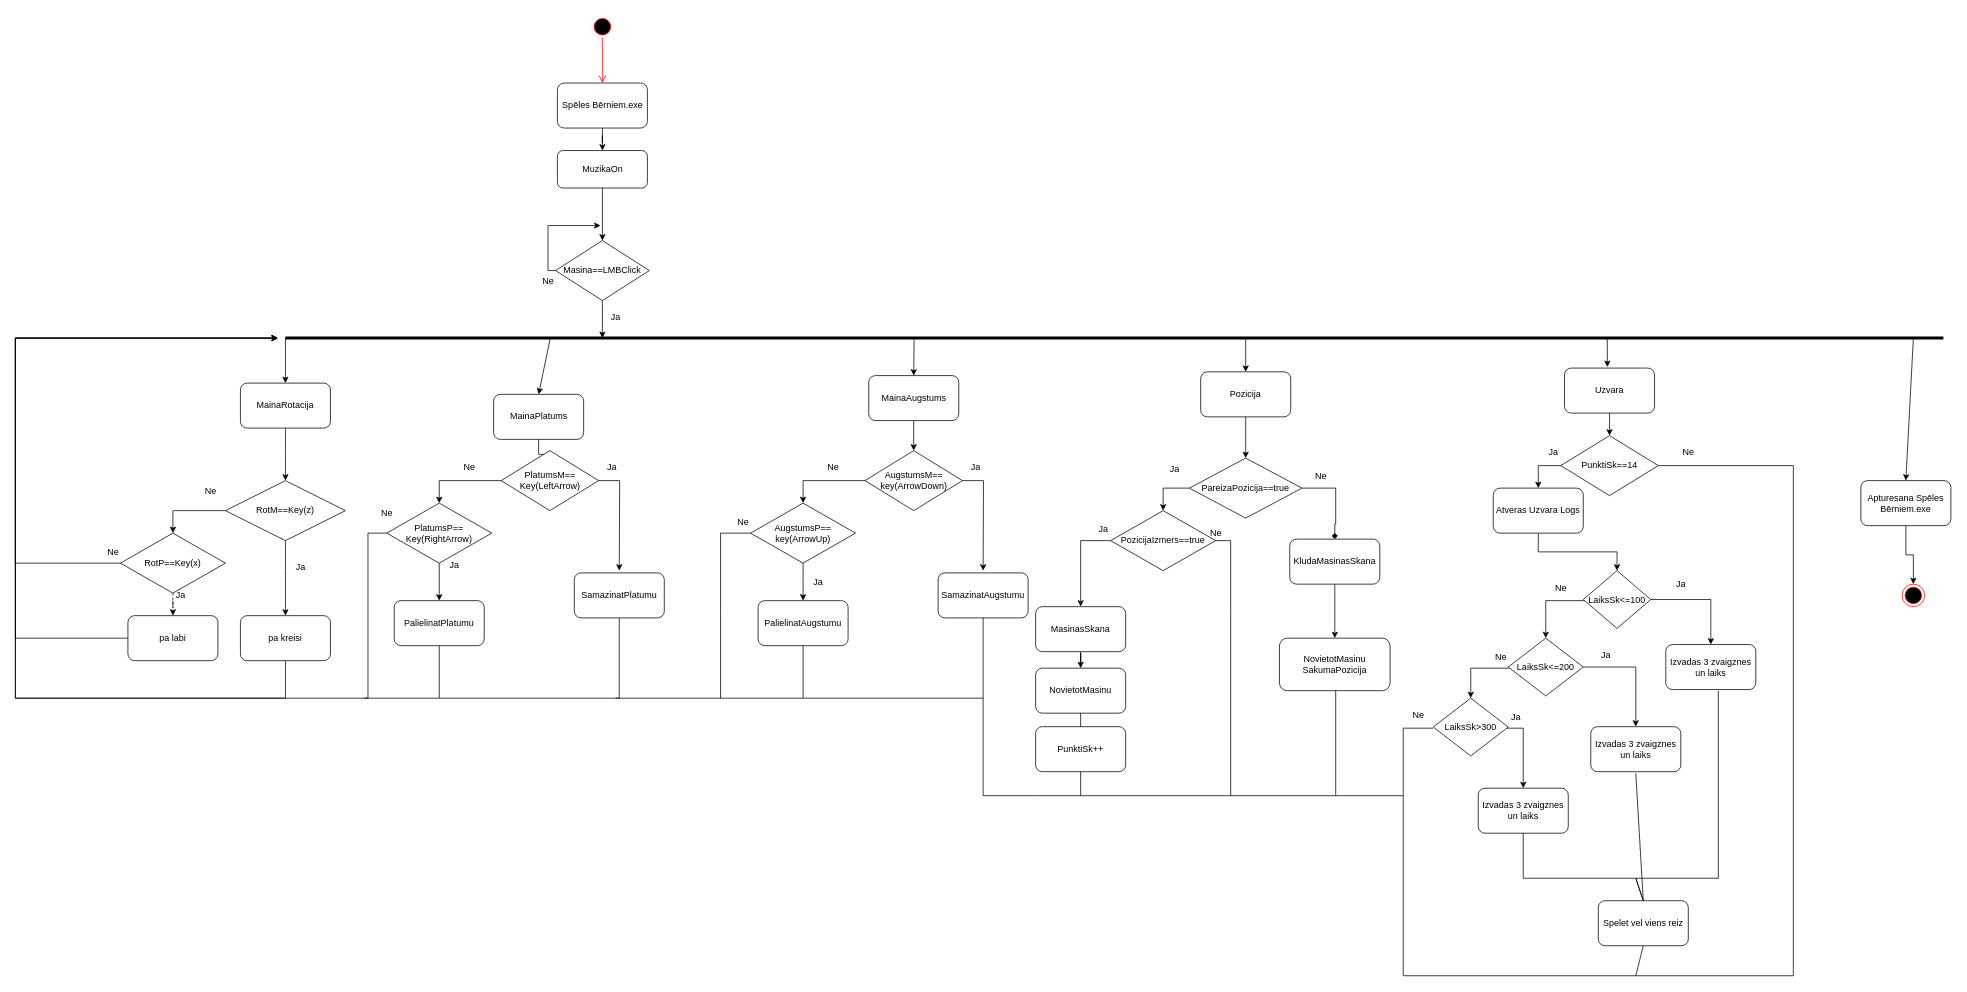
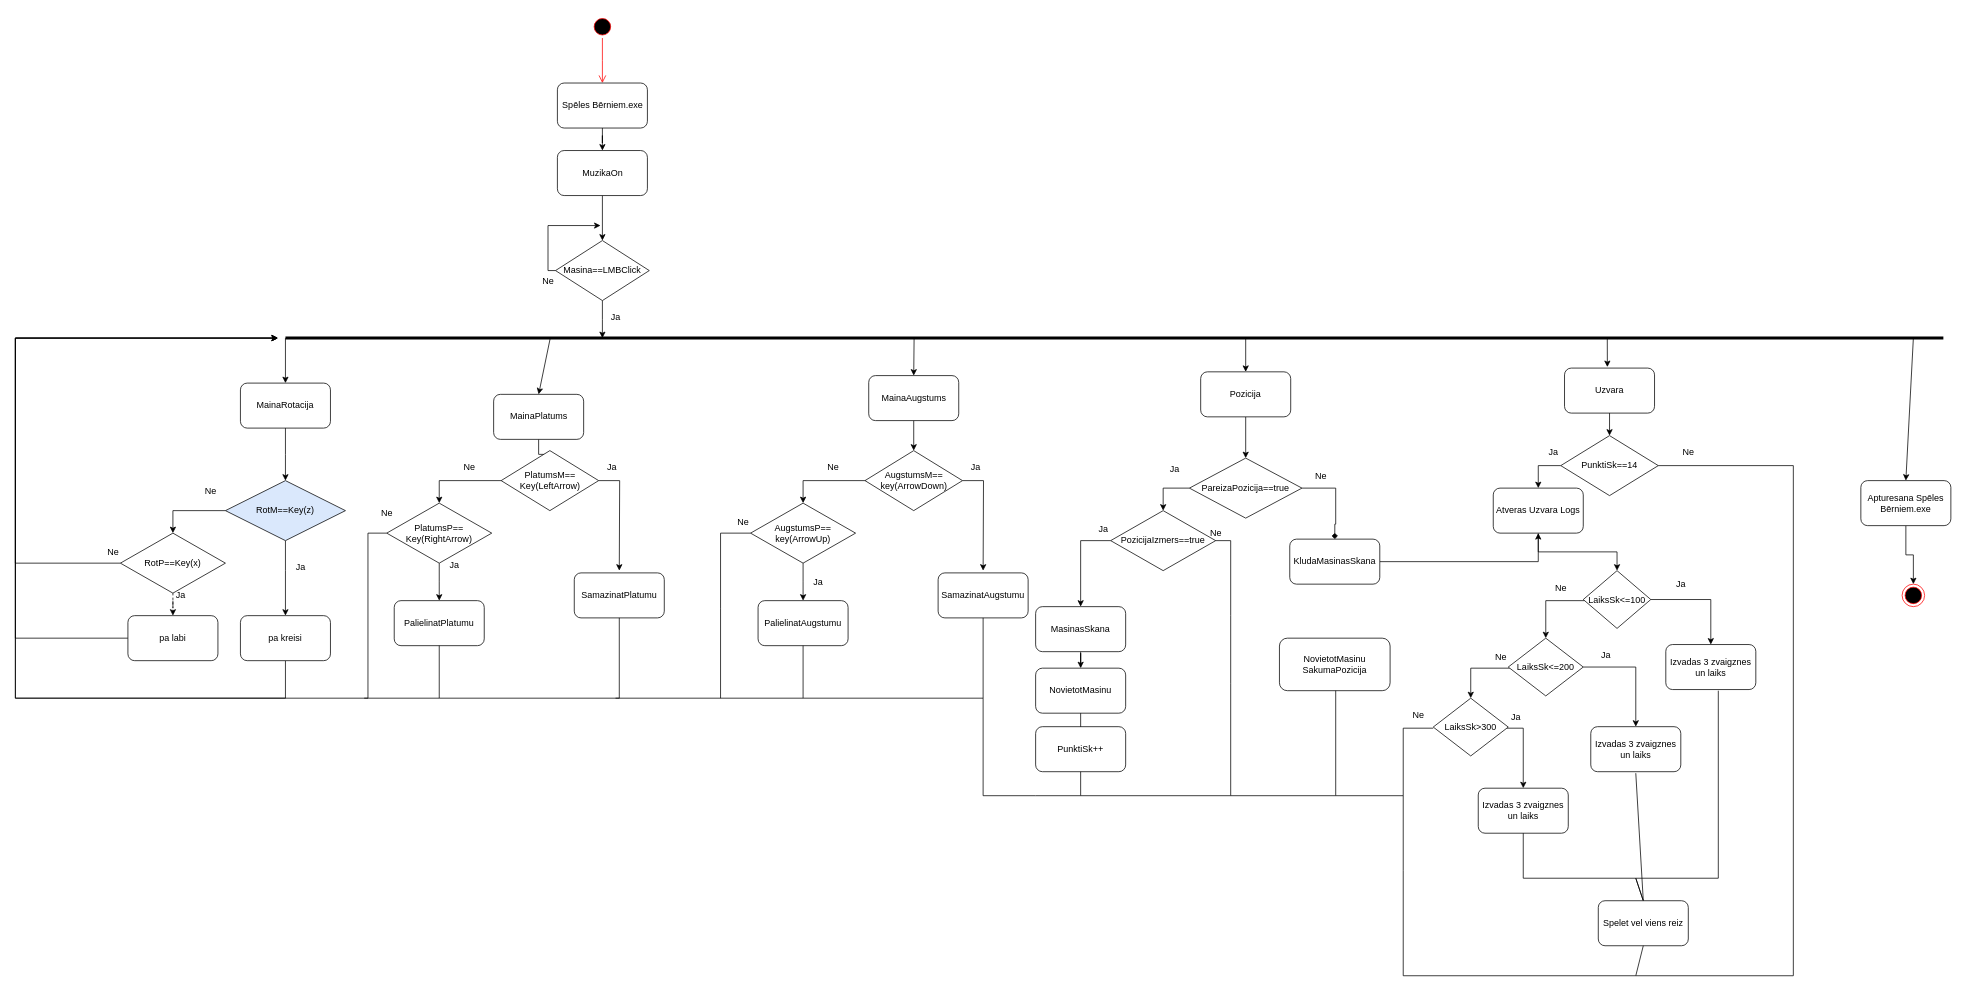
- <mxCell id="47" value="MuzikaOn" style="rounded=1;whiteSpace=wrap;html=1;" vertex="1" parent="1"><mxGeometry x="742.5" y="200" width="120" height="50" as="geometry" /></mxCell>
+ <mxCell id="47" value="MuzikaOn" style="rounded=1;whiteSpace=wrap;html=1;" vertex="1" parent="1"><mxGeometry x="742.5" y="200" width="120" height="60" as="geometry" /></mxCell>
- <mxCell id="12" value="RotM==Key(z)" style="rhombus;whiteSpace=wrap;html=1;" vertex="1" parent="1"><mxGeometry x="300" y="640" width="160" height="80" as="geometry" /></mxCell>
+ <mxCell id="12" value="RotM==Key(z)" style="rhombus;whiteSpace=wrap;html=1;fillColor=#dae8fc;" vertex="1" parent="1"><mxGeometry x="300" y="640" width="160" height="80" as="geometry" /></mxCell>
- <mxCell id="77" value="" style="edgeStyle=orthogonalEdgeStyle;rounded=0;orthogonalLoop=1;jettySize=auto;html=1;" edge="1" parent="1" source="78" target="79"><mxGeometry relative="1" as="geometry" /></mxCell>
+ <mxCell id="77" value="" style="edgeStyle=orthogonalEdgeStyle;rounded=0;orthogonalLoop=1;jettySize=auto;html=1;" edge="1" parent="1" source="78" target="93"><mxGeometry relative="1" as="geometry" /></mxCell>
